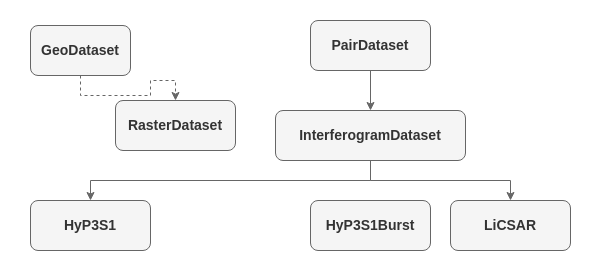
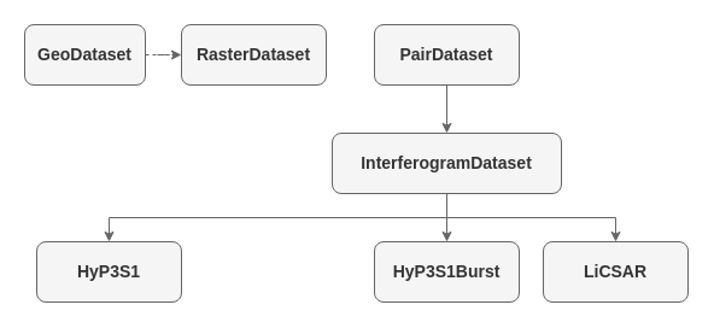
- <mxCell id="3" value="&lt;b&gt;&lt;font style=&quot;font-size: 14px;&quot;&gt;GeoDataset&lt;/font&gt;&lt;/b&gt;" style="rounded=1;whiteSpace=wrap;html=1;fillColor=#f5f5f5;fontColor=#333333;strokeColor=#666666;" vertex="1" parent="1"><mxGeometry x="30" y="25" width="100" height="50" as="geometry" /></mxCell>
+ <mxCell id="3" value="&lt;b&gt;&lt;font style=&quot;font-size: 14px;&quot;&gt;GeoDataset&lt;/font&gt;&lt;/b&gt;" style="rounded=1;whiteSpace=wrap;html=1;fillColor=#f5f5f5;fontColor=#333333;strokeColor=#666666;" vertex="1" parent="1"><mxGeometry x="20" y="20" width="100" height="50" as="geometry" /></mxCell>
- <mxCell id="4" value="&lt;span style=&quot;font-size: 14px;&quot;&gt;&lt;b&gt;RasterDataset&lt;/b&gt;&lt;/span&gt;" style="rounded=1;whiteSpace=wrap;html=1;fillColor=#f5f5f5;fontColor=#333333;strokeColor=#666666;" vertex="1" parent="1"><mxGeometry x="115" y="100" width="120" height="50" as="geometry" /></mxCell>
+ <mxCell id="4" value="&lt;span style=&quot;font-size: 14px;&quot;&gt;&lt;b&gt;RasterDataset&lt;/b&gt;&lt;/span&gt;" style="rounded=1;whiteSpace=wrap;html=1;fillColor=#f5f5f5;fontColor=#333333;strokeColor=#666666;" vertex="1" parent="1"><mxGeometry x="150" y="20" width="120" height="50" as="geometry" /></mxCell>
+ <mxCell id="8" style="edgeStyle=orthogonalEdgeStyle;rounded=0;orthogonalLoop=1;jettySize=auto;html=1;exitX=0.5;exitY=1;exitDx=0;exitDy=0;entryX=0.5;entryY=0;entryDx=0;entryDy=0;fontColor=#393C56;fillColor=#f5f5f5;strokeColor=#666666;" edge="1" parent="1" source="10" target="12"><mxGeometry relative="1" as="geometry" /></mxCell>
